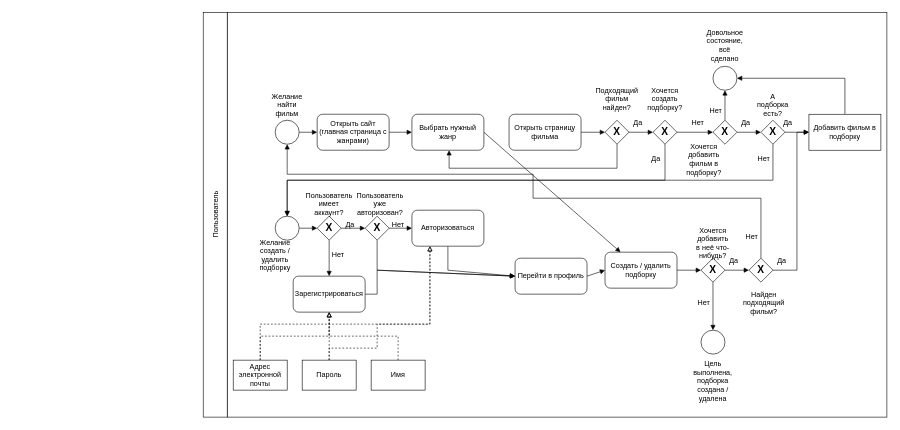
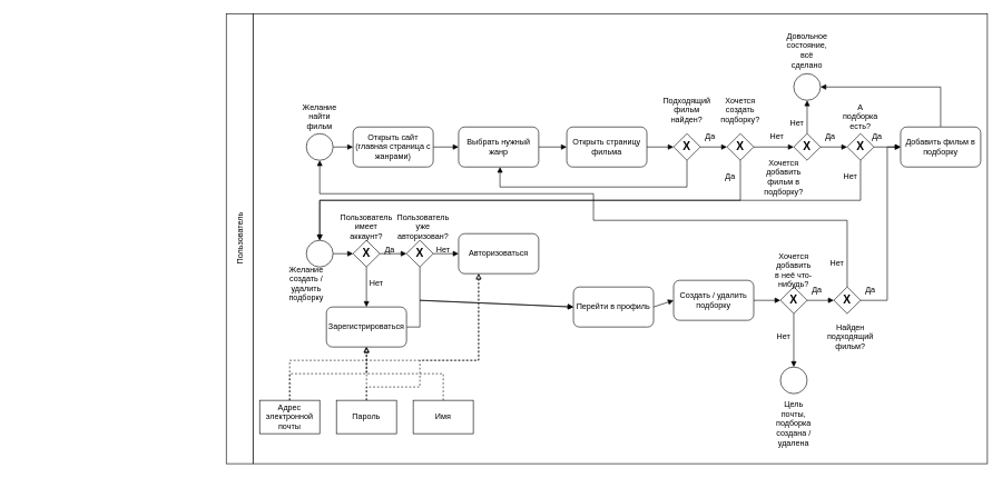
- <mxCell id="78" value="Добавить фильм в подборку" style="whiteSpace=wrap;html=1;rounded=0;" vertex="1" parent="1"><mxGeometry x="1348" y="190" width="120" height="60" as="geometry" /></mxCell>
+ <mxCell id="78" value="Добавить фильм в подборку" style="whiteSpace=wrap;html=1;rounded=1;" vertex="1" parent="1"><mxGeometry x="1348" y="190" width="120" height="60" as="geometry" /></mxCell>
- <mxCell id="9" style="edgeStyle=none;html=1;exitX=1;exitY=0.5;exitDx=0;exitDy=0;fontSize=12;endArrow=block;endFill=1;" edge="1" parent="1" source="10" target="52"><mxGeometry relative="1" as="geometry" /></mxCell>
+ <mxCell id="9" style="edgeStyle=none;html=1;exitX=1;exitY=0.5;exitDx=0;exitDy=0;entryX=0;entryY=0.5;entryDx=0;entryDy=0;fontSize=12;endArrow=block;endFill=1;" edge="1" parent="1" source="10" target="12"><mxGeometry relative="1" as="geometry" /></mxCell>
- <mxCell id="36" style="edgeStyle=none;rounded=0;html=1;exitX=0.5;exitY=1;exitDx=0;exitDy=0;entryX=0;entryY=0.5;entryDx=0;entryDy=0;fontSize=12;endArrow=block;endFill=1;" edge="1" parent="1" source="37" target="39"><mxGeometry relative="1" as="geometry"><Array as="points"><mxPoint x="746" y="450" /></Array></mxGeometry></mxCell>
- <mxCell id="58" value="Цель выполнена, подборка создана / удалена" style="text;strokeColor=none;align=center;fillColor=none;html=1;verticalAlign=middle;whiteSpace=wrap;rounded=0;fontSize=12;" vertex="1" parent="1"><mxGeometry x="1158" y="620" width="60" height="30" as="geometry" /></mxCell>
+ <mxCell id="58" value="Цель почты, подборка создана / удалена" style="text;strokeColor=none;align=center;fillColor=none;html=1;verticalAlign=middle;whiteSpace=wrap;rounded=0;fontSize=12;" vertex="1" parent="1"><mxGeometry x="1158" y="620" width="60" height="30" as="geometry" /></mxCell>
